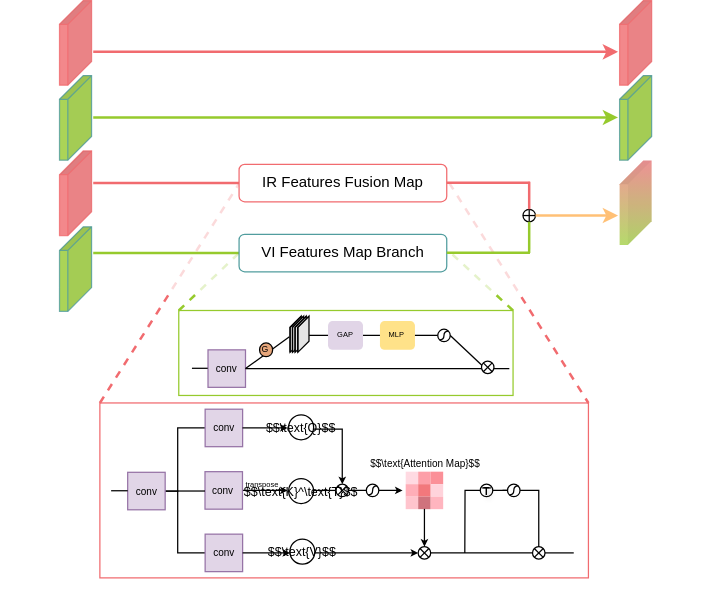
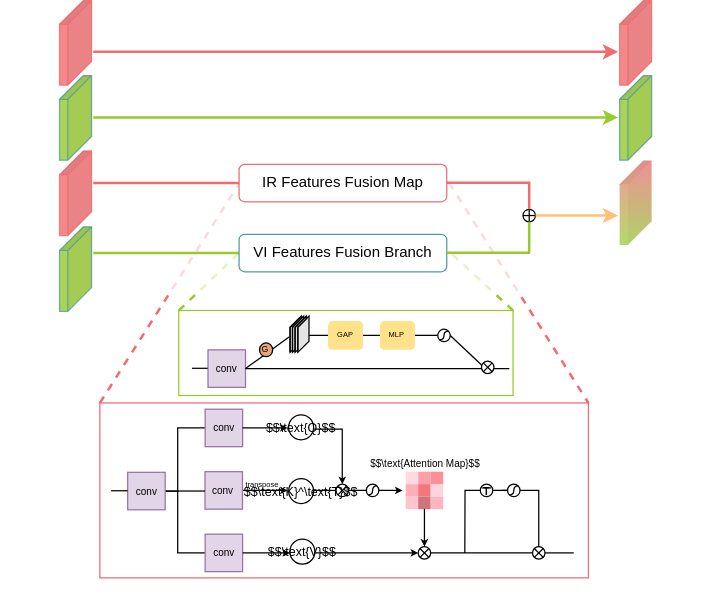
- <mxCell id="76" value="VI Features Map Branch" style="rounded=1;whiteSpace=wrap;html=1;strokeColor=#519D9E;" vertex="1" parent="1"><mxGeometry x="190.72" y="186" width="166.21" height="30" as="geometry" /></mxCell>
+ <mxCell id="76" value="VI Features Fusion Branch" style="rounded=1;whiteSpace=wrap;html=1;strokeColor=#519D9E;" vertex="1" parent="1"><mxGeometry x="190.72" y="186" width="166.21" height="30" as="geometry" /></mxCell>
- <mxCell id="56" value="GAP" style="rounded=1;whiteSpace=wrap;html=1;spacing=0;arcSize=16;verticalAlign=middle;align=center;fontSize=6;fillColor=#e1d5e7;strokeColor=none;" vertex="1" parent="1"><mxGeometry x="261.91" y="255.5" width="28" height="23" as="geometry" /></mxCell>
+ <mxCell id="56" value="GAP" style="rounded=1;whiteSpace=wrap;html=1;spacing=0;arcSize=16;verticalAlign=middle;align=center;fontSize=6;fillColor=#ffe289;strokeColor=none;" vertex="1" parent="1"><mxGeometry x="261.91" y="255.5" width="28" height="23" as="geometry" /></mxCell>
